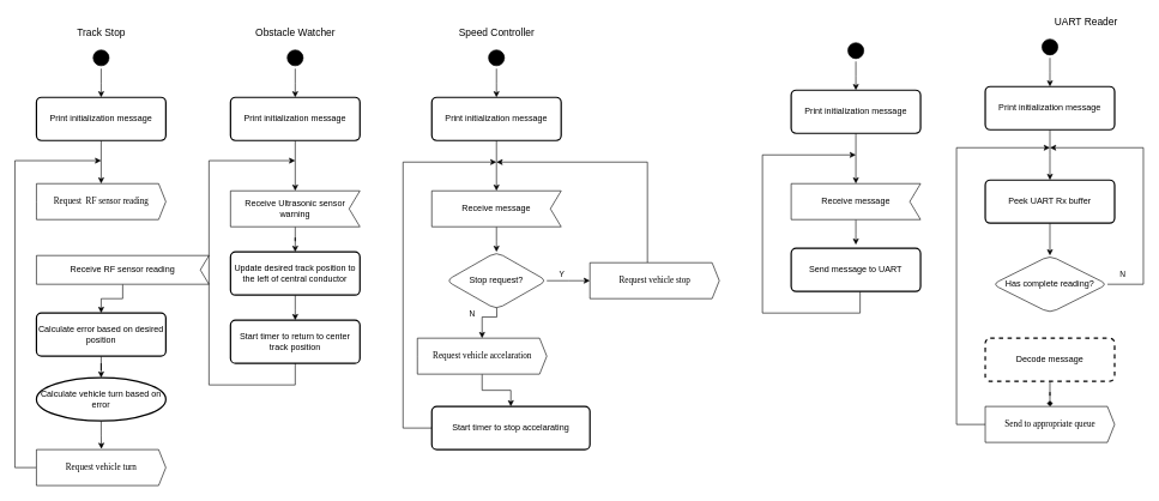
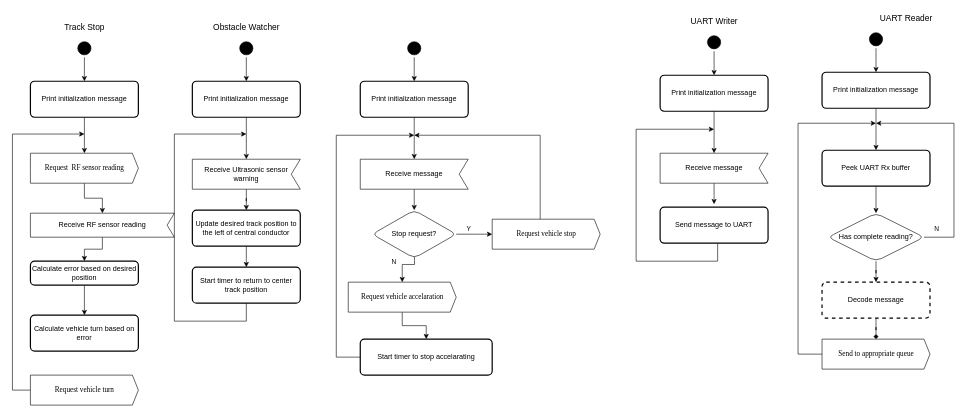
+ <mxCell id="48" value="&lt;span style=&quot;font-size: 14px&quot;&gt;UART Writer&lt;/span&gt;" style="text;html=1;align=center;verticalAlign=middle;resizable=0;points=[];autosize=1;strokeColor=none;" vertex="1" parent="1"><mxGeometry x="1145" y="25" width="90" height="20" as="geometry" /></mxCell>
- <mxCell id="30" value="&lt;span style=&quot;font-size: 14px&quot;&gt;Speed Controller&lt;/span&gt;" style="text;html=1;align=center;verticalAlign=middle;resizable=0;points=[];autosize=1;strokeColor=none;" parent="1" vertex="1"><mxGeometry x="630" y="35" width="120" height="20" as="geometry" /></mxCell>
+ <mxCell id="7" style="edgeStyle=orthogonalEdgeStyle;rounded=0;orthogonalLoop=1;jettySize=auto;html=1;entryX=0.5;entryY=0;entryDx=0;entryDy=0;entryPerimeter=0;" parent="1" source="8" target="10" edge="1"><mxGeometry relative="1" as="geometry" /></mxCell>
+ <mxCell id="64" style="edgeStyle=orthogonalEdgeStyle;rounded=0;orthogonalLoop=1;jettySize=auto;html=1;entryX=0.5;entryY=0;entryDx=0;entryDy=0;" edge="1" parent="1" source="65" target="69"><mxGeometry relative="1" as="geometry" /></mxCell>
- <mxCell id="12" value="Calculate error based on desired position" style="whiteSpace=wrap;html=1;absoluteArcSize=1;arcSize=14;strokeWidth=2;rounded=1;" parent="1" vertex="1"><mxGeometry x="50" y="435" width="180" height="60" as="geometry" /></mxCell>
+ <mxCell id="12" value="Calculate error based on desired position" style="whiteSpace=wrap;html=1;absoluteArcSize=1;arcSize=14;strokeWidth=2;rounded=1;" parent="1" vertex="1"><mxGeometry x="50" y="435" width="180" height="40" as="geometry" /></mxCell>
- <mxCell id="14" value="Calculate vehicle turn based on error" style="ellipse;whiteSpace=wrap;html=1;absoluteArcSize=1;arcSize=14;strokeWidth=2;" parent="1" vertex="1"><mxGeometry x="50" y="525" width="180" height="60" as="geometry" /></mxCell>
+ <mxCell id="14" value="Calculate vehicle turn based on error" style="whiteSpace=wrap;html=1;absoluteArcSize=1;arcSize=14;strokeWidth=2;rounded=1;" parent="1" vertex="1"><mxGeometry x="50" y="525" width="180" height="60" as="geometry" /></mxCell>
- <mxCell id="13" style="edgeStyle=orthogonalEdgeStyle;rounded=0;orthogonalLoop=1;jettySize=auto;html=1;entryX=0.502;entryY=-0.019;entryDx=0;entryDy=0;entryPerimeter=0;" parent="1" source="14" target="16" edge="1"><mxGeometry relative="1" as="geometry" /></mxCell>
